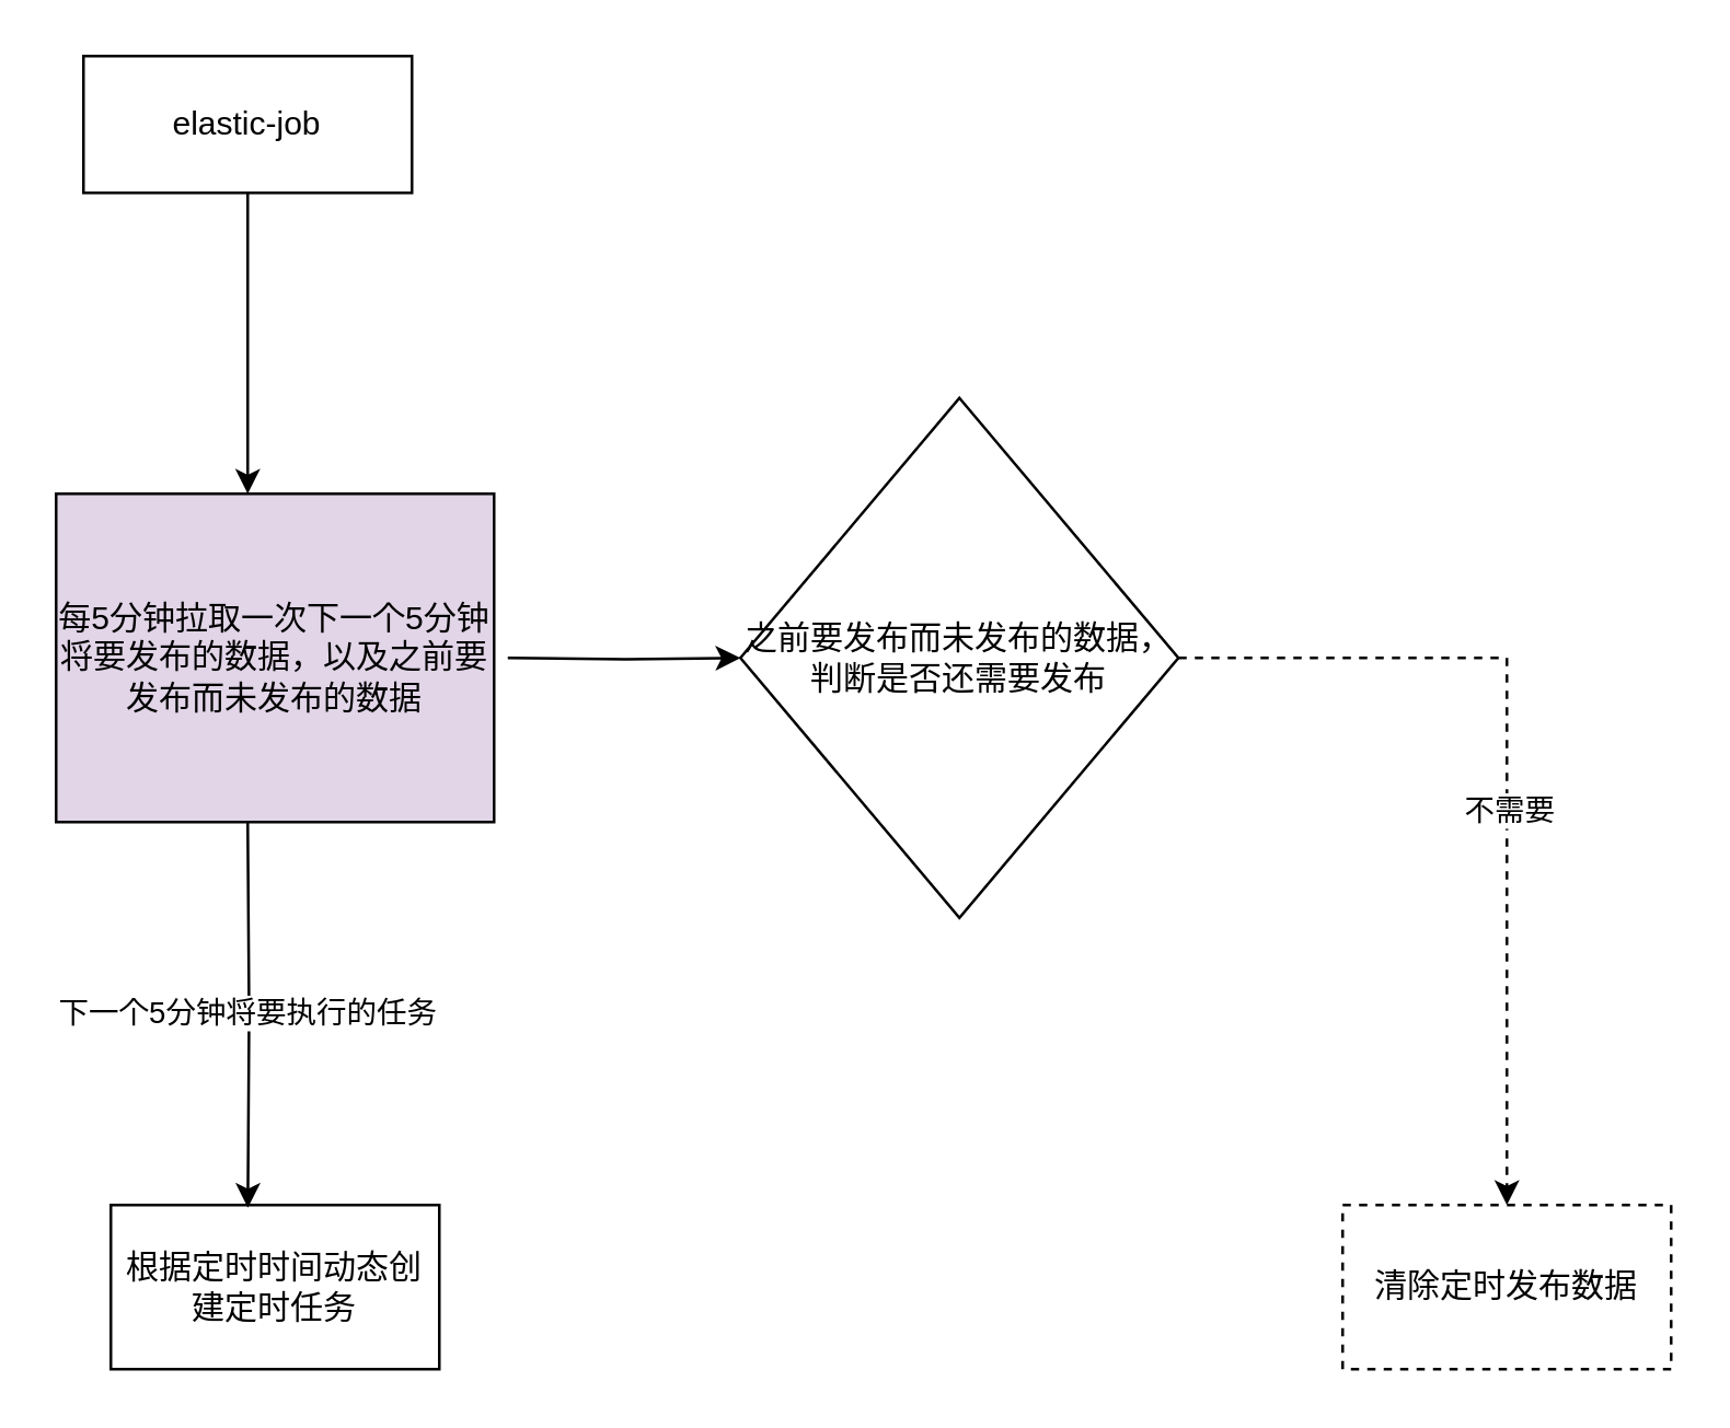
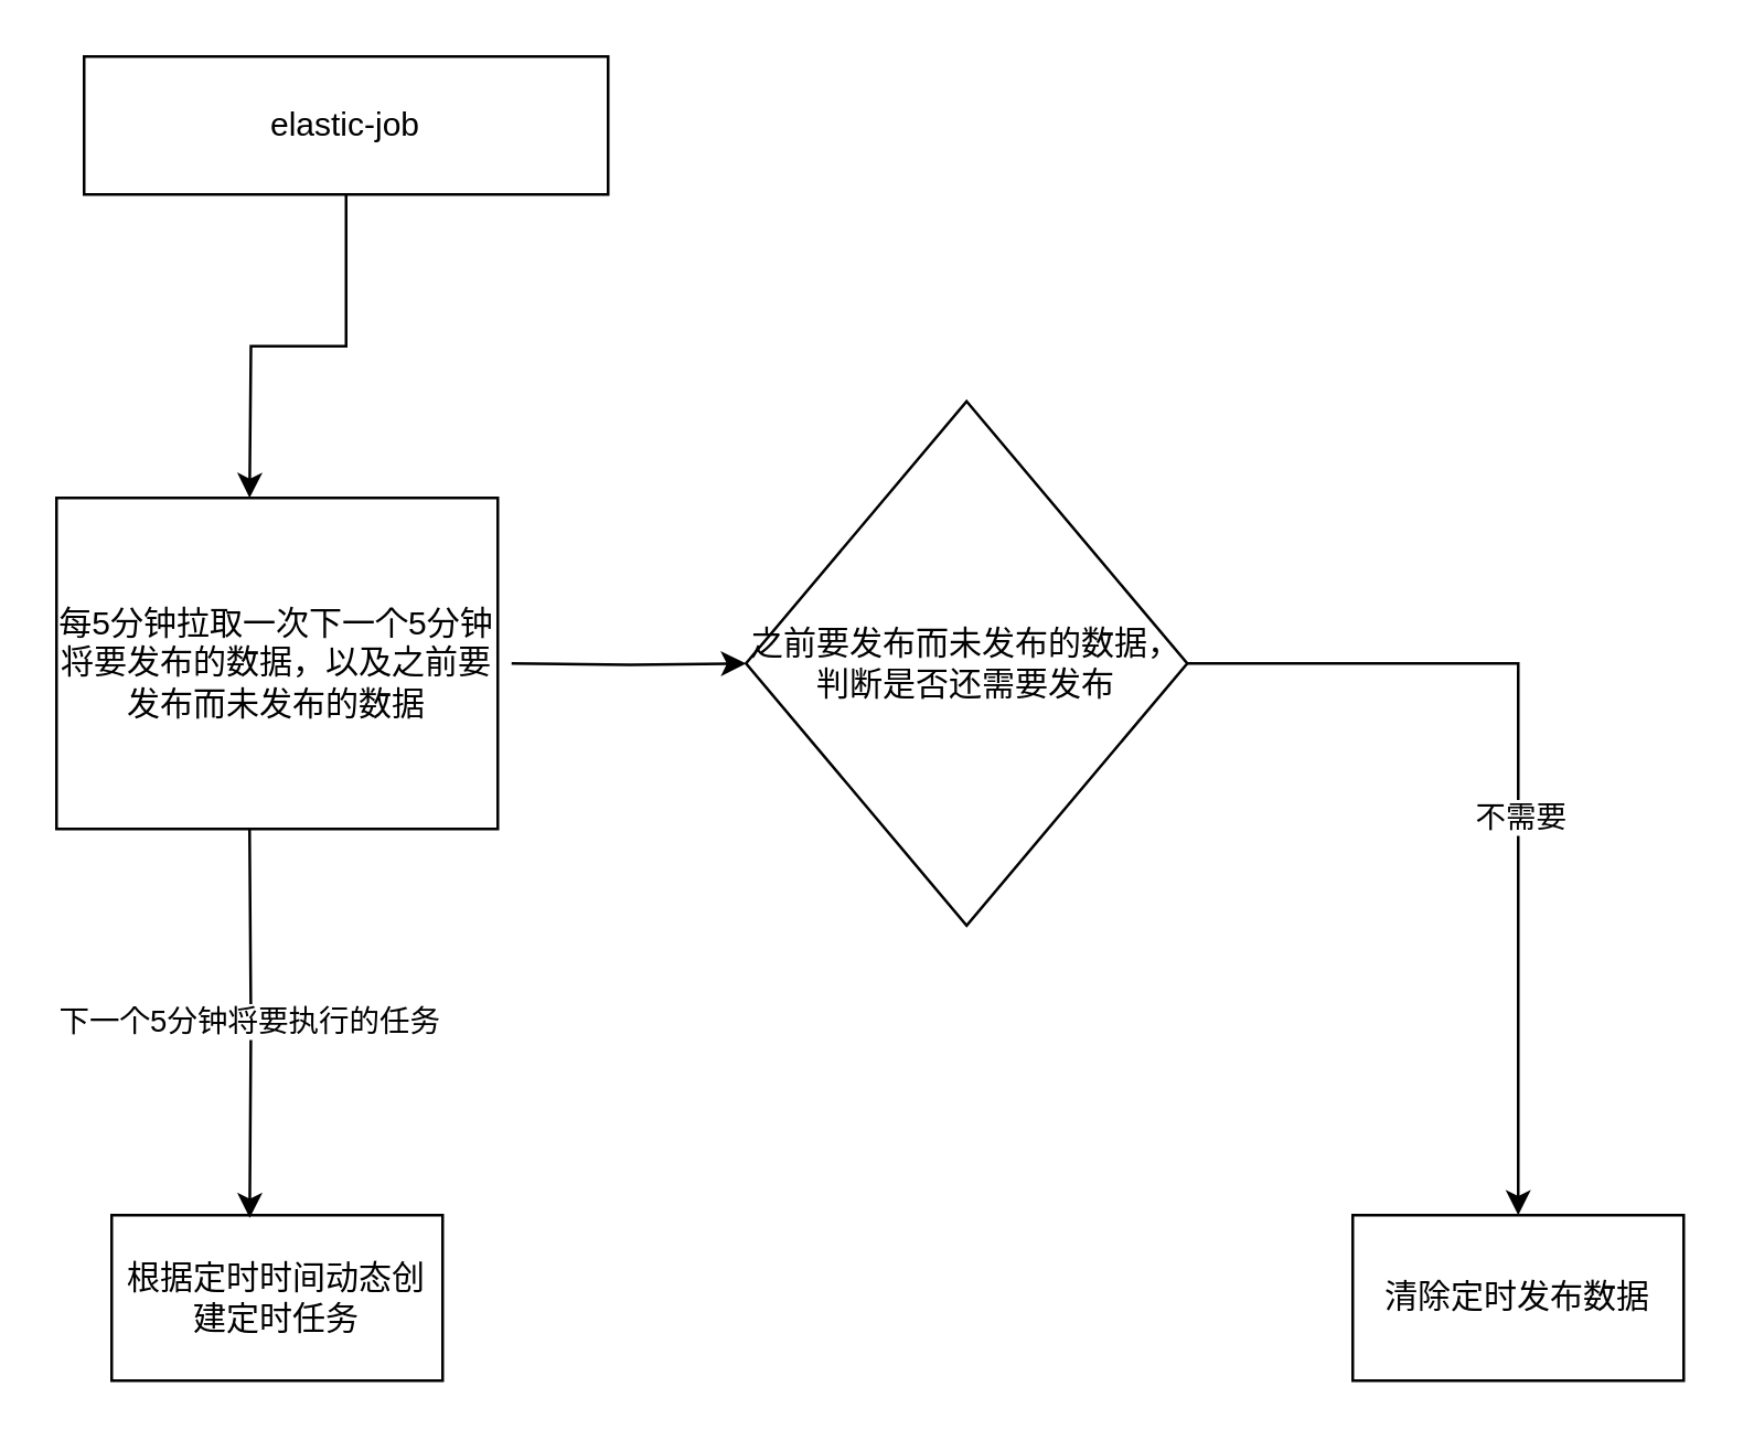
- <mxCell id="3" value="elastic-job" style="rounded=0;whiteSpace=wrap;html=1;" vertex="1" parent="1"><mxGeometry x="30" y="20" width="120" height="50" as="geometry" /></mxCell>
+ <mxCell id="3" value="elastic-job" style="rounded=0;whiteSpace=wrap;html=1;" vertex="1" parent="1"><mxGeometry x="30" y="20" width="190" height="50" as="geometry" /></mxCell>
- <mxCell id="11" value="每5分钟拉取一次下一个5分钟将要发布的数据，以及之前要发布而未发布的数据" style="rounded=0;whiteSpace=wrap;html=1;fillColor=#e1d5e7;" vertex="1" parent="1"><mxGeometry x="20" y="180" width="160" height="120" as="geometry" /></mxCell>
+ <mxCell id="11" value="每5分钟拉取一次下一个5分钟将要发布的数据，以及之前要发布而未发布的数据" style="rounded=0;whiteSpace=wrap;html=1;" vertex="1" parent="1"><mxGeometry x="20" y="180" width="160" height="120" as="geometry" /></mxCell>
- <mxCell id="7" style="edgeStyle=orthogonalEdgeStyle;rounded=0;orthogonalLoop=1;jettySize=auto;html=1;exitX=1;exitY=0.5;exitDx=0;exitDy=0;dashed=1;" edge="1" parent="1" source="9" target="10"><mxGeometry relative="1" as="geometry" /></mxCell>
+ <mxCell id="7" style="edgeStyle=orthogonalEdgeStyle;rounded=0;orthogonalLoop=1;jettySize=auto;html=1;exitX=1;exitY=0.5;exitDx=0;exitDy=0;" edge="1" parent="1" source="9" target="10"><mxGeometry relative="1" as="geometry" /></mxCell>
- <mxCell id="10" value="清除定时发布数据" style="rounded=0;whiteSpace=wrap;html=1;dashed=1;" vertex="1" parent="1"><mxGeometry x="490" y="440" width="120" height="60" as="geometry" /></mxCell>
+ <mxCell id="10" value="清除定时发布数据" style="rounded=0;whiteSpace=wrap;html=1;" vertex="1" parent="1"><mxGeometry x="490" y="440" width="120" height="60" as="geometry" /></mxCell>
